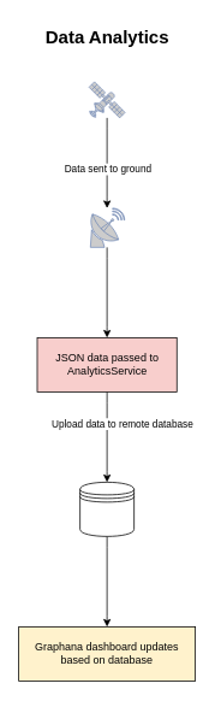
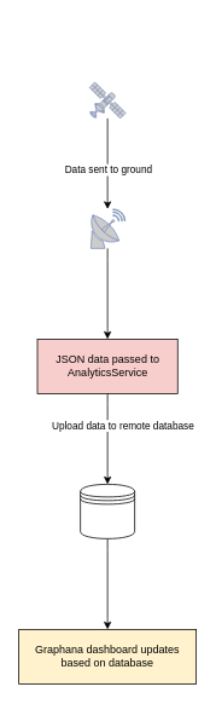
- <mxCell id="10" value="Data Analytics" style="text;html=1;align=center;verticalAlign=middle;resizable=0;points=[];autosize=1;strokeColor=none;fillColor=none;fontStyle=1;fontSize=20;" vertex="1" parent="1"><mxGeometry x="43" y="20" width="150" height="40" as="geometry" /></mxCell>
